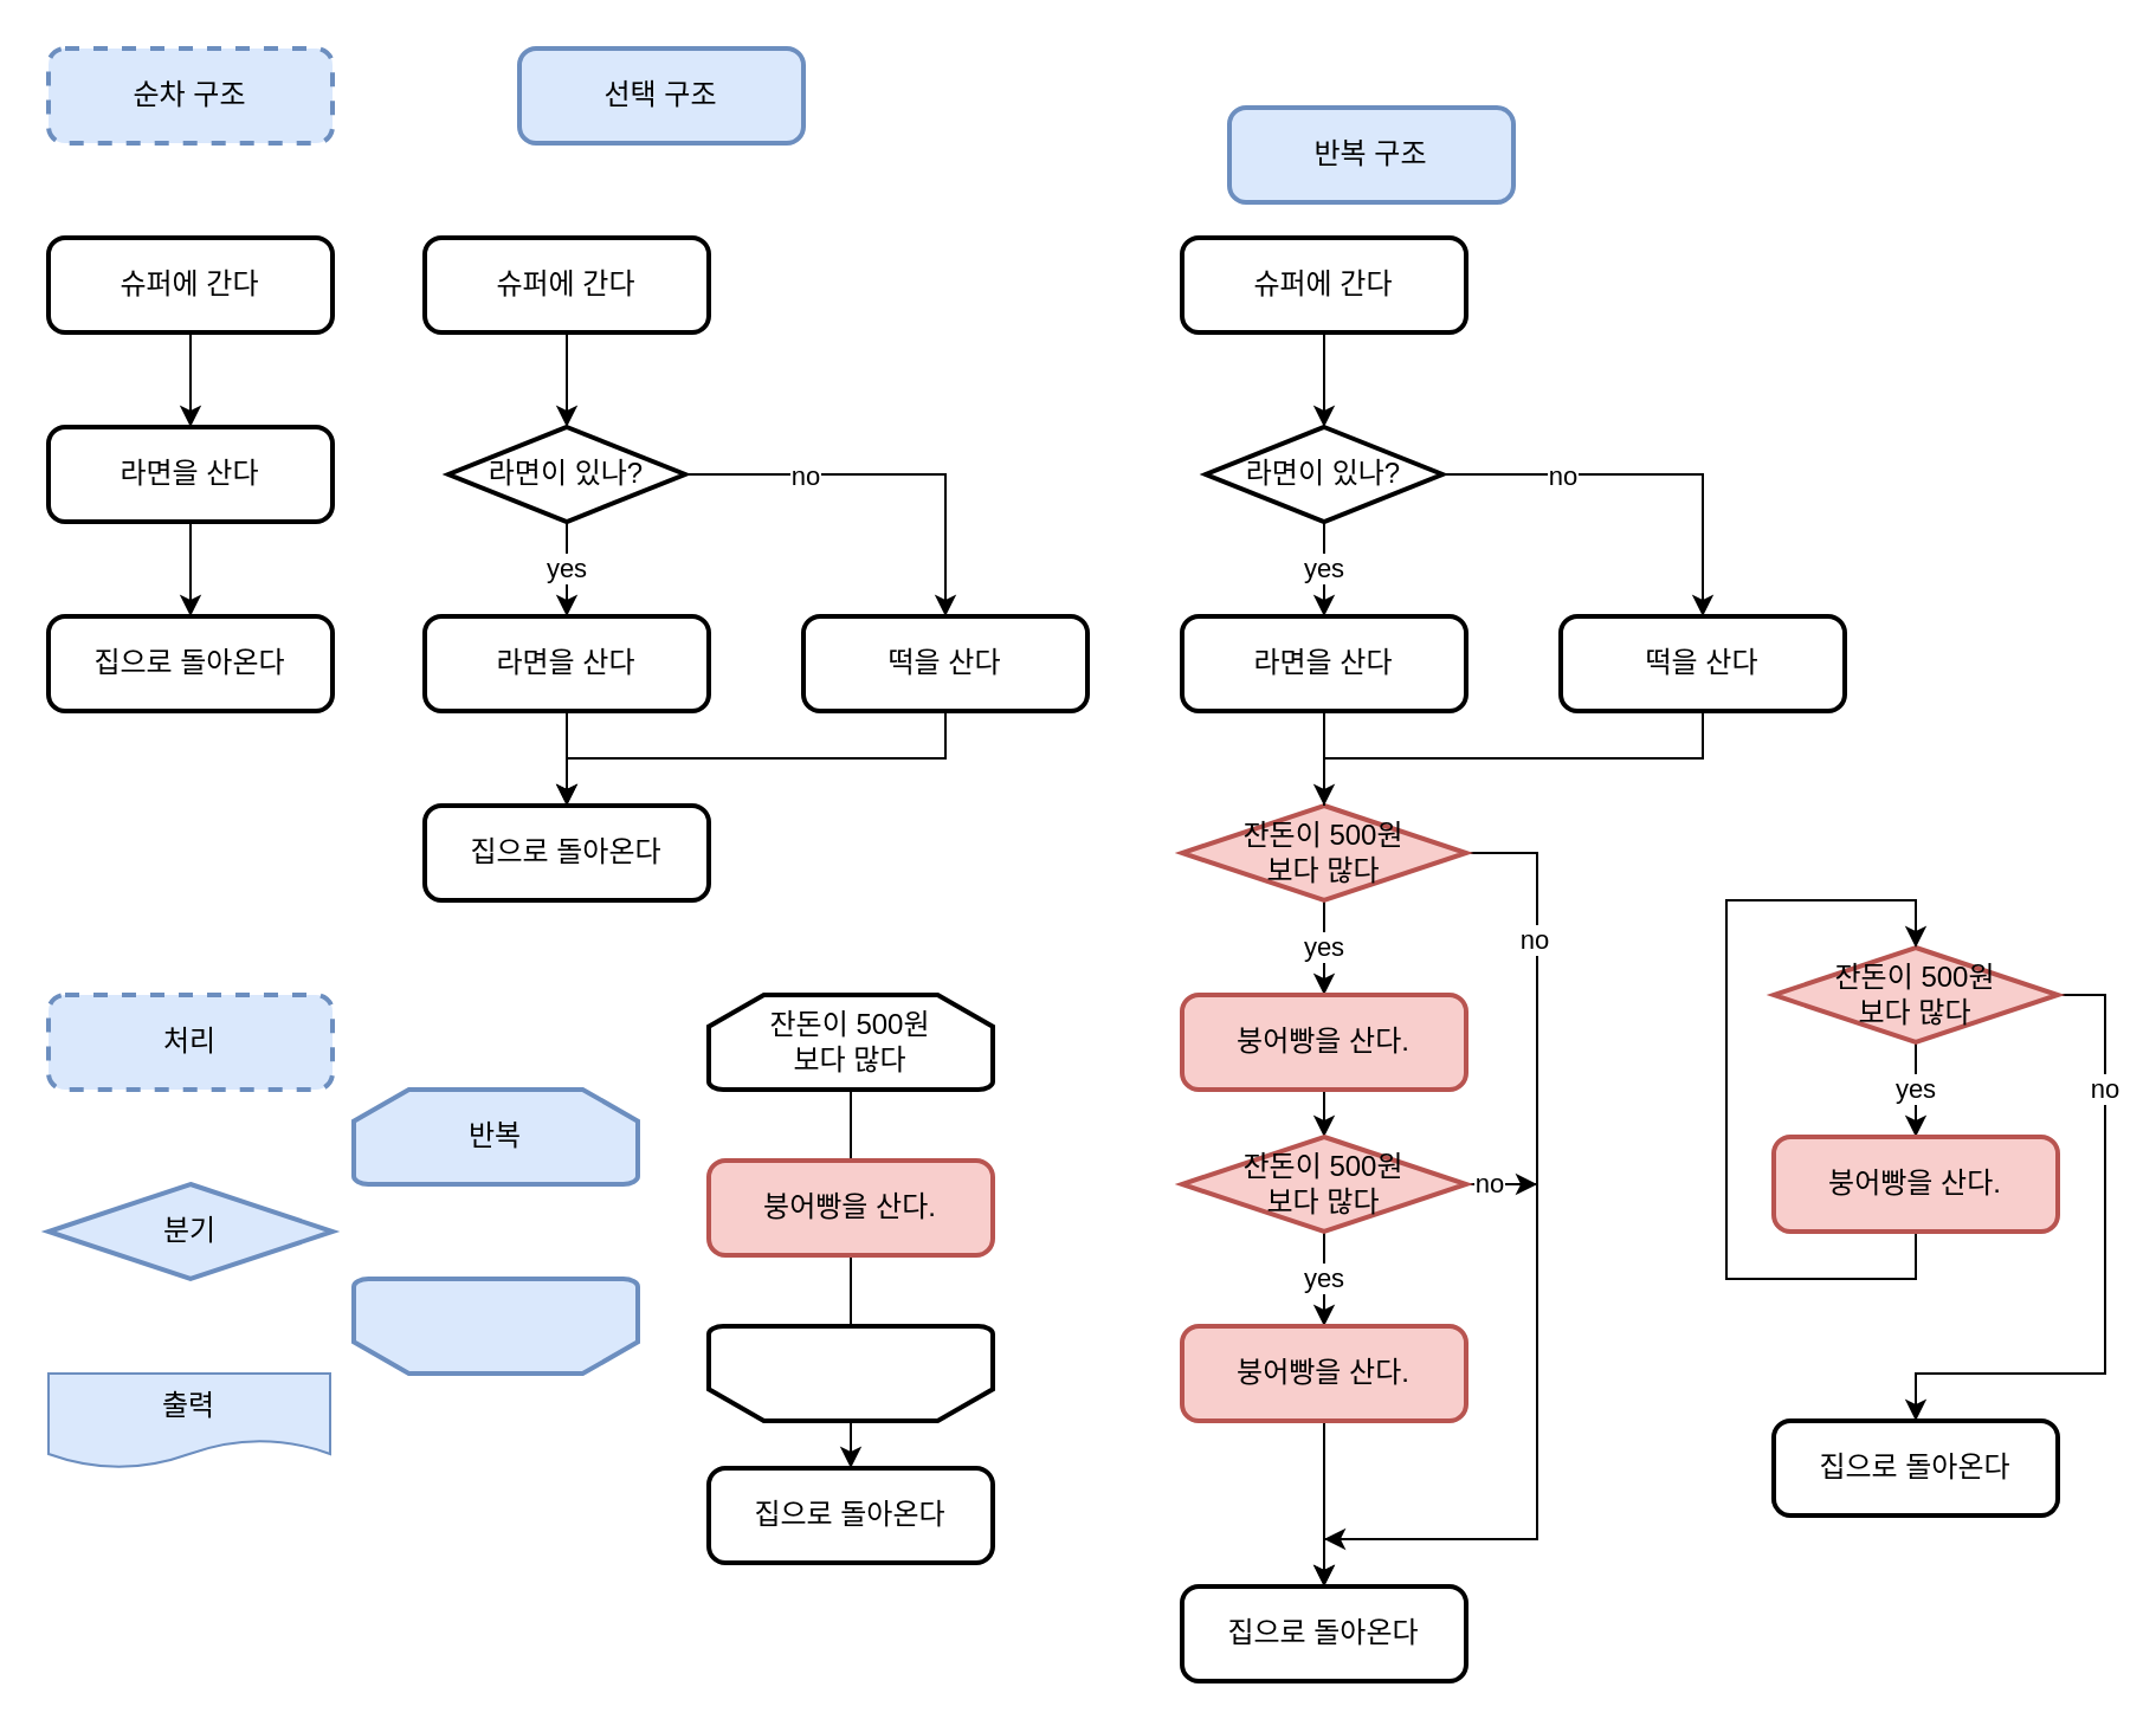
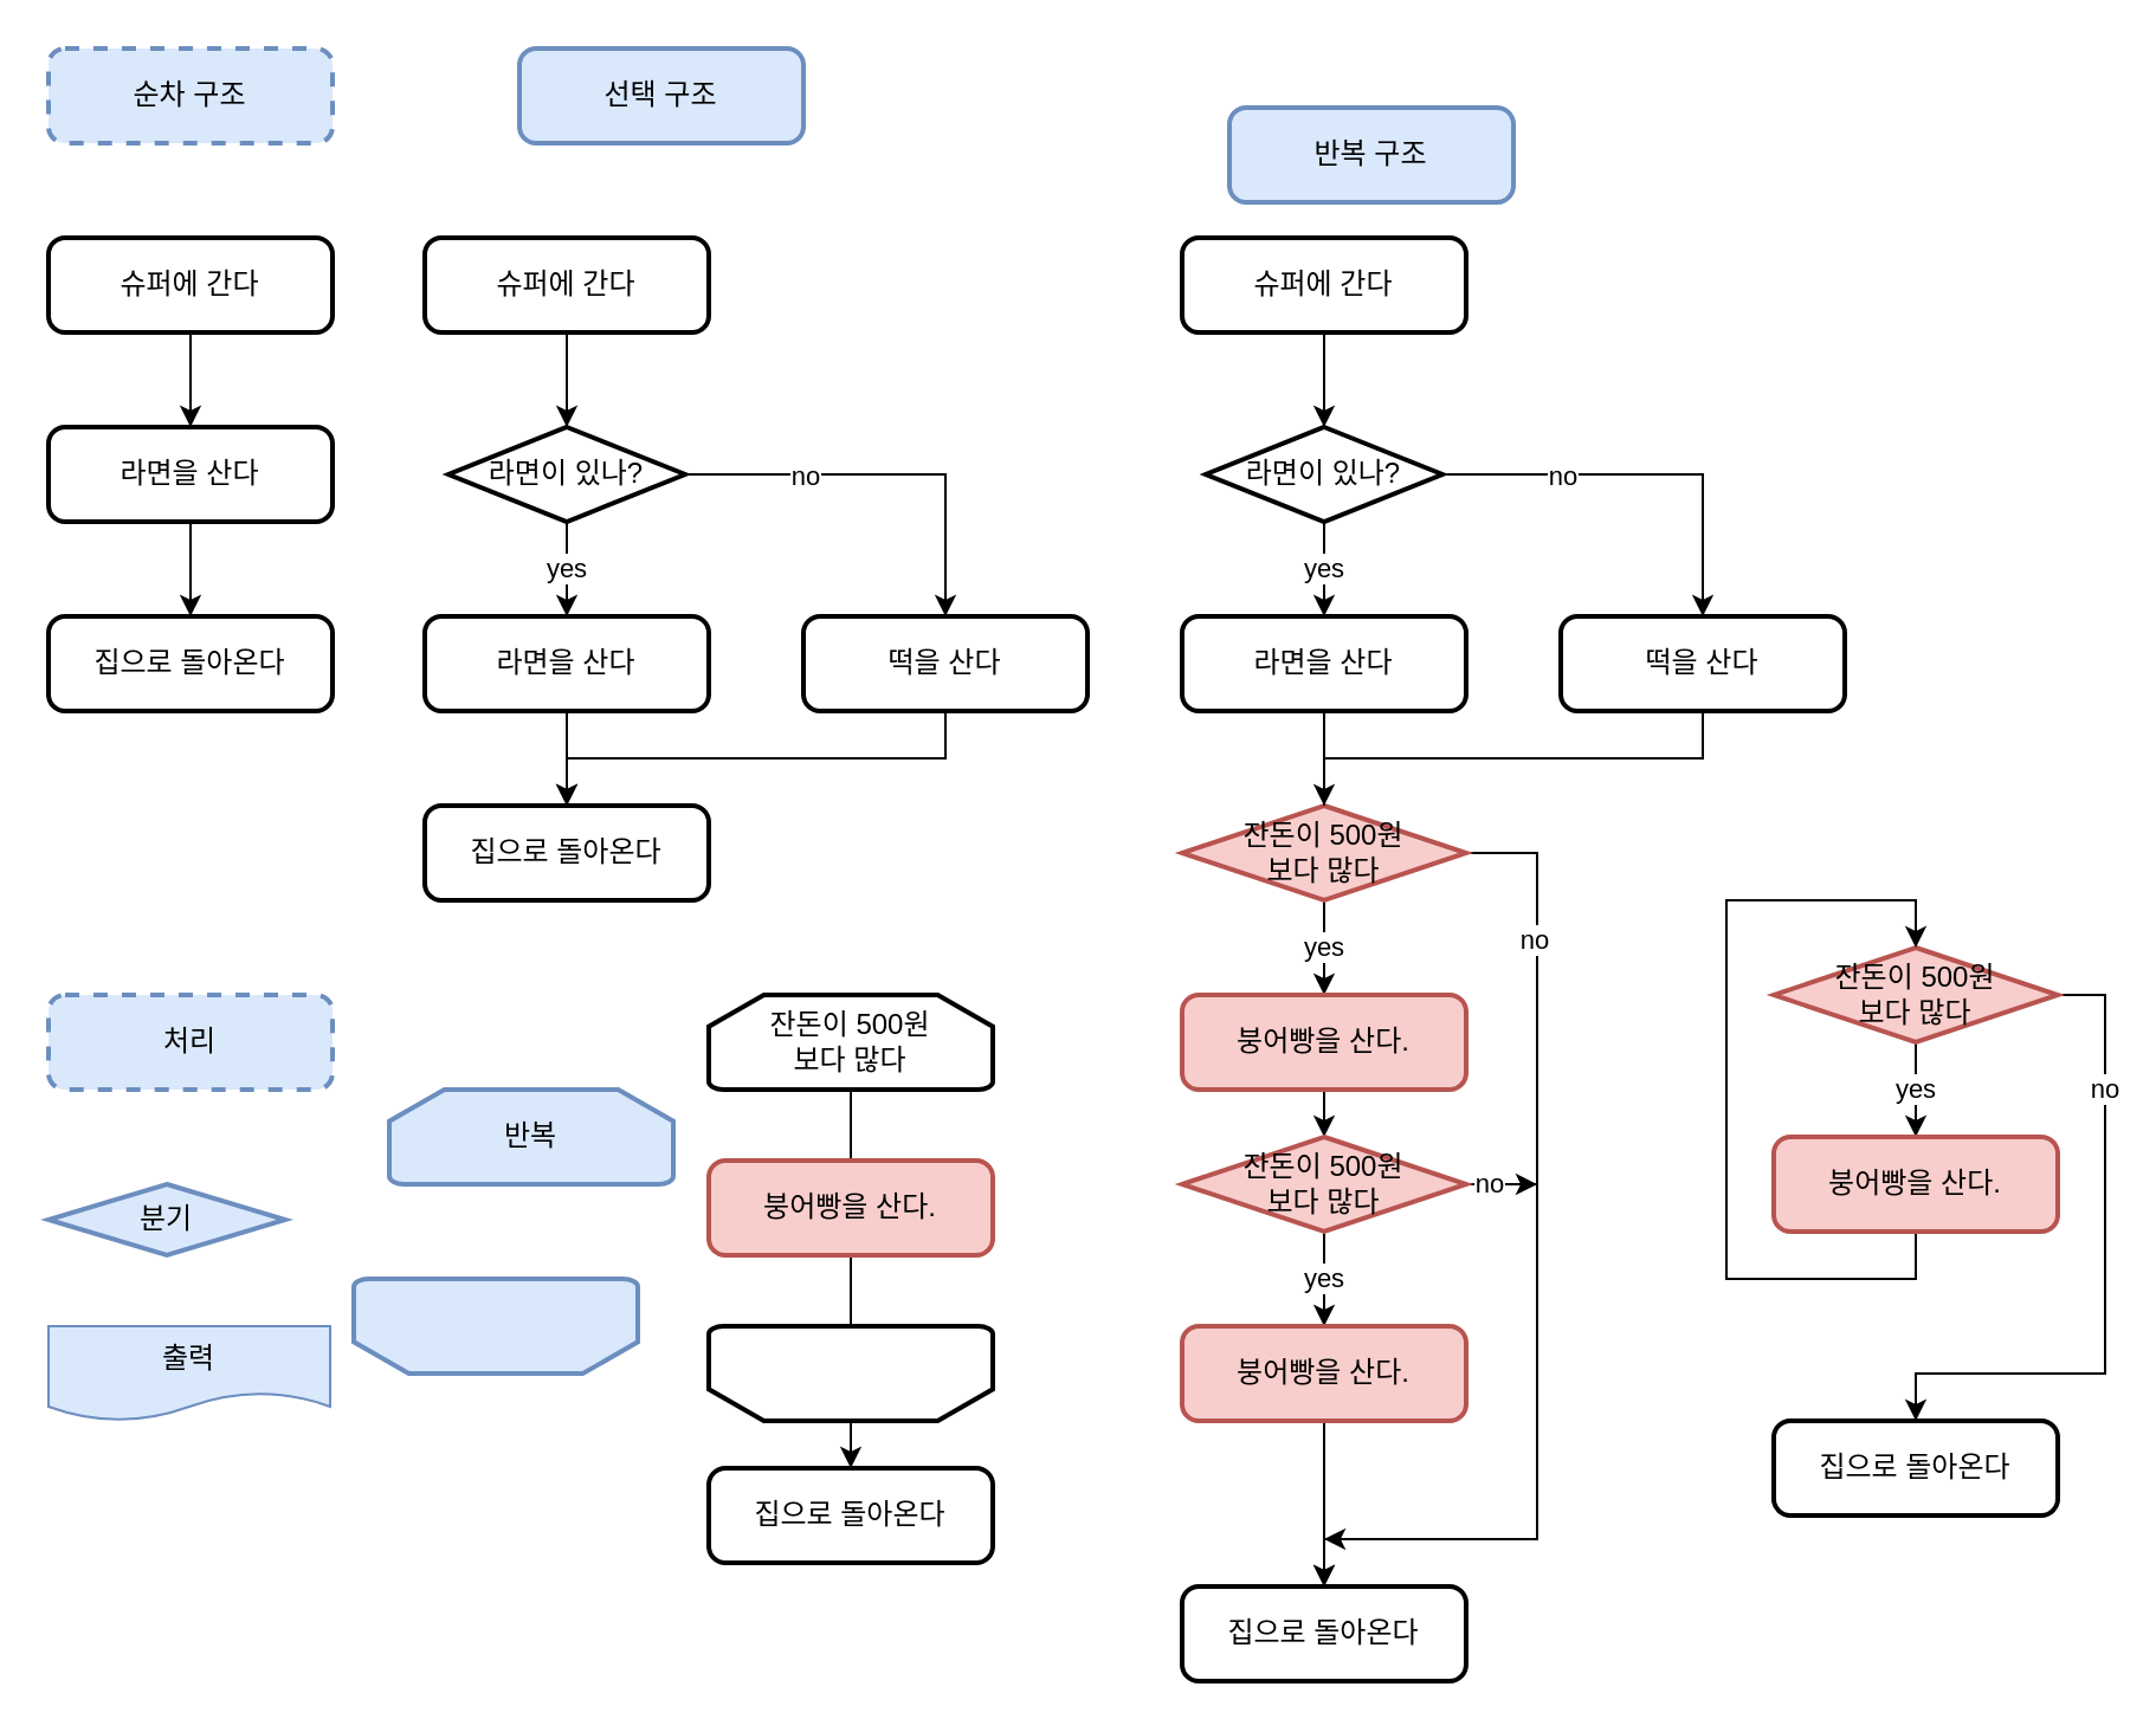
- <mxCell id="58" value="반복" style="strokeWidth=2;html=1;shape=mxgraph.flowchart.loop_limit;whiteSpace=wrap;fillColor=#dae8fc;strokeColor=#6c8ebf;" vertex="1" parent="1"><mxGeometry x="149" y="460" width="120" height="40" as="geometry" /></mxCell>
+ <mxCell id="58" value="반복" style="strokeWidth=2;html=1;shape=mxgraph.flowchart.loop_limit;whiteSpace=wrap;fillColor=#dae8fc;strokeColor=#6c8ebf;" vertex="1" parent="1"><mxGeometry x="164" y="460" width="120" height="40" as="geometry" /></mxCell>
- <mxCell id="57" value="분기" style="strokeWidth=2;html=1;shape=mxgraph.flowchart.decision;whiteSpace=wrap;fillColor=#dae8fc;strokeColor=#6c8ebf;" vertex="1" parent="1"><mxGeometry x="20" y="500" width="120" height="40" as="geometry" /></mxCell>
+ <mxCell id="57" value="분기" style="strokeWidth=2;html=1;shape=mxgraph.flowchart.decision;whiteSpace=wrap;fillColor=#dae8fc;strokeColor=#6c8ebf;" vertex="1" parent="1"><mxGeometry x="20" y="500" width="100" height="30" as="geometry" /></mxCell>
- <mxCell id="59" value="출력" style="shape=document;whiteSpace=wrap;html=1;boundedLbl=1;fillColor=#dae8fc;strokeColor=#6c8ebf;" vertex="1" parent="1"><mxGeometry x="20" y="580" width="119" height="40" as="geometry" /></mxCell>
+ <mxCell id="59" value="출력" style="shape=document;whiteSpace=wrap;html=1;boundedLbl=1;fillColor=#dae8fc;strokeColor=#6c8ebf;" vertex="1" parent="1"><mxGeometry x="20" y="560" width="119" height="40" as="geometry" /></mxCell>
